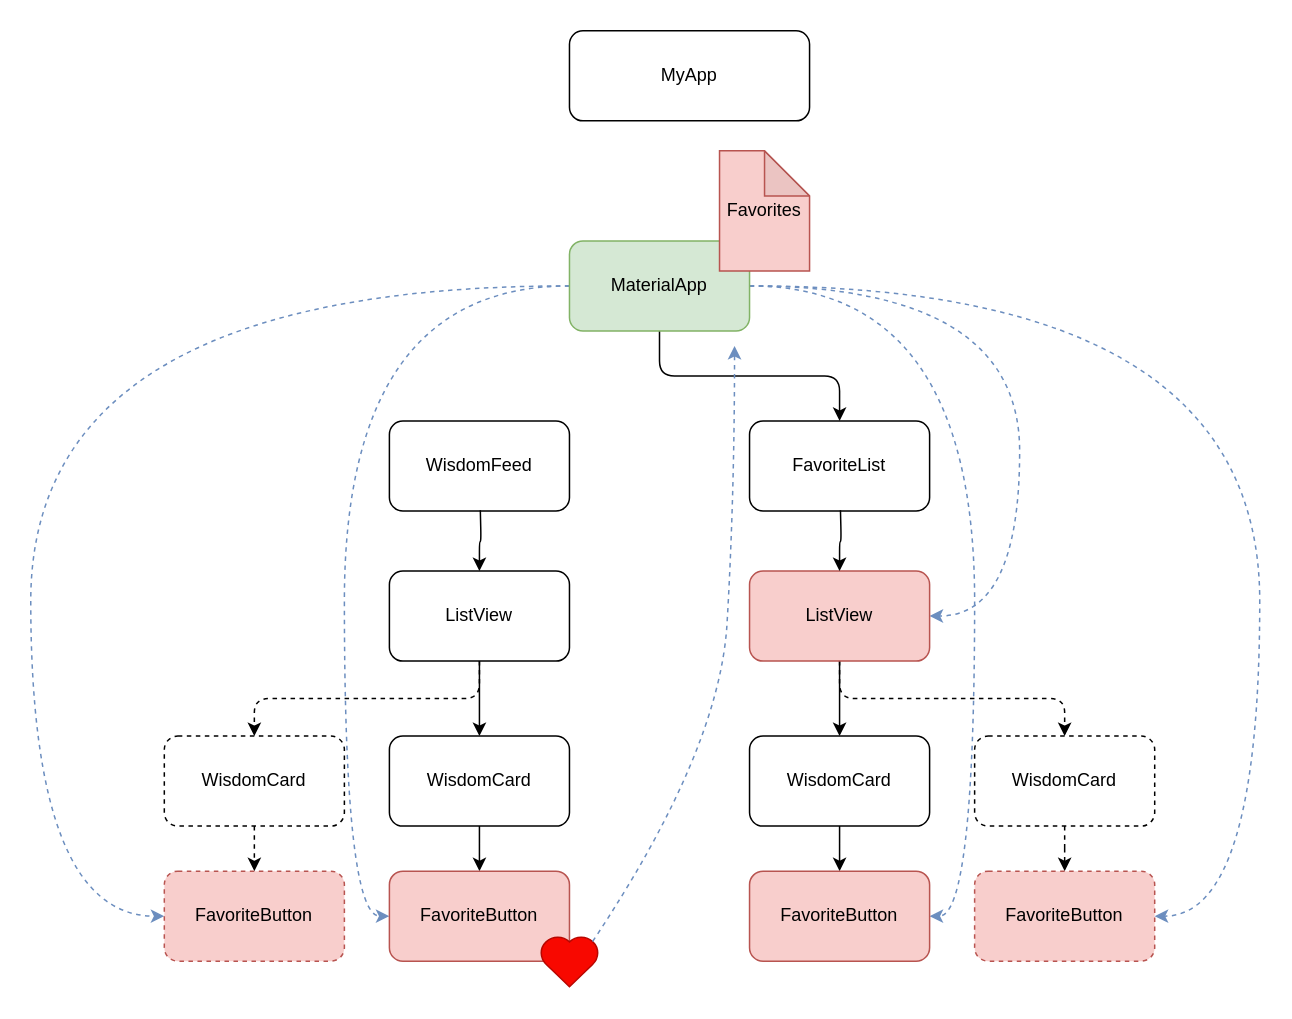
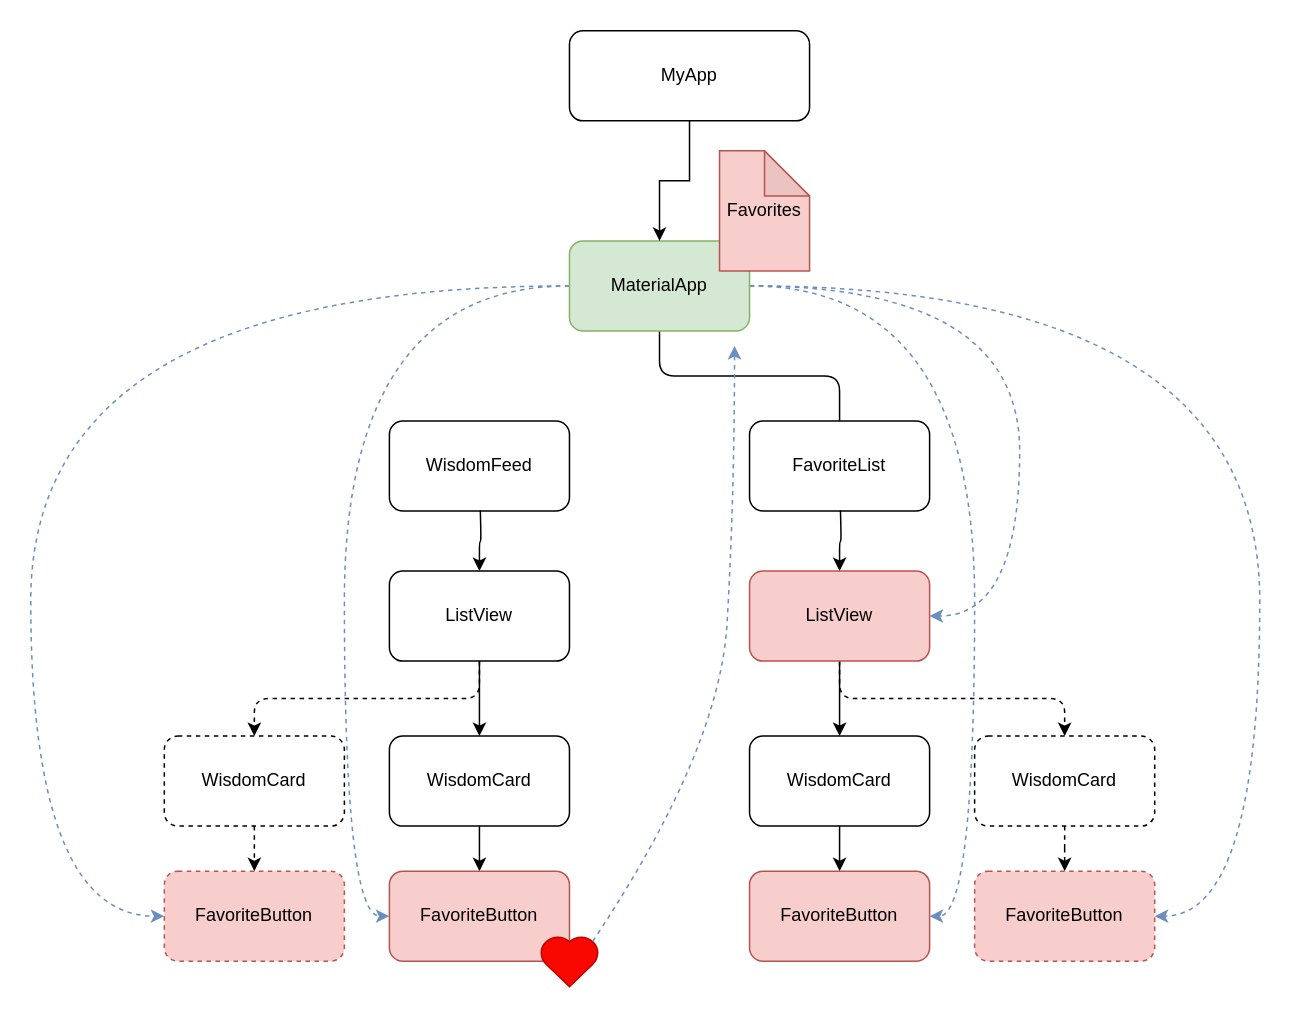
+ <mxCell id="35" style="edgeStyle=orthogonalEdgeStyle;rounded=0;orthogonalLoop=1;jettySize=auto;html=1;exitX=0.5;exitY=1;exitDx=0;exitDy=0;entryX=0.5;entryY=0;entryDx=0;entryDy=0;" edge="1" parent="1" source="2" target="9"><mxGeometry relative="1" as="geometry"><mxPoint x="439.286" y="70.286" as="sourcePoint" /><mxPoint x="439.286" y="160" as="targetPoint" /></mxGeometry></mxCell>
- <mxCell id="3" style="edgeStyle=orthogonalEdgeStyle;rounded=1;orthogonalLoop=1;jettySize=auto;html=1;exitX=0.5;exitY=1;exitDx=0;exitDy=0;" edge="1" parent="1" source="9" target="11"><mxGeometry relative="1" as="geometry" /></mxCell>
+ <mxCell id="3" style="edgeStyle=orthogonalEdgeStyle;rounded=1;orthogonalLoop=1;jettySize=auto;html=1;exitX=0.5;exitY=1;exitDx=0;exitDy=0;endArrow=none;" edge="1" parent="1" source="9" target="11"><mxGeometry relative="1" as="geometry" /></mxCell>
